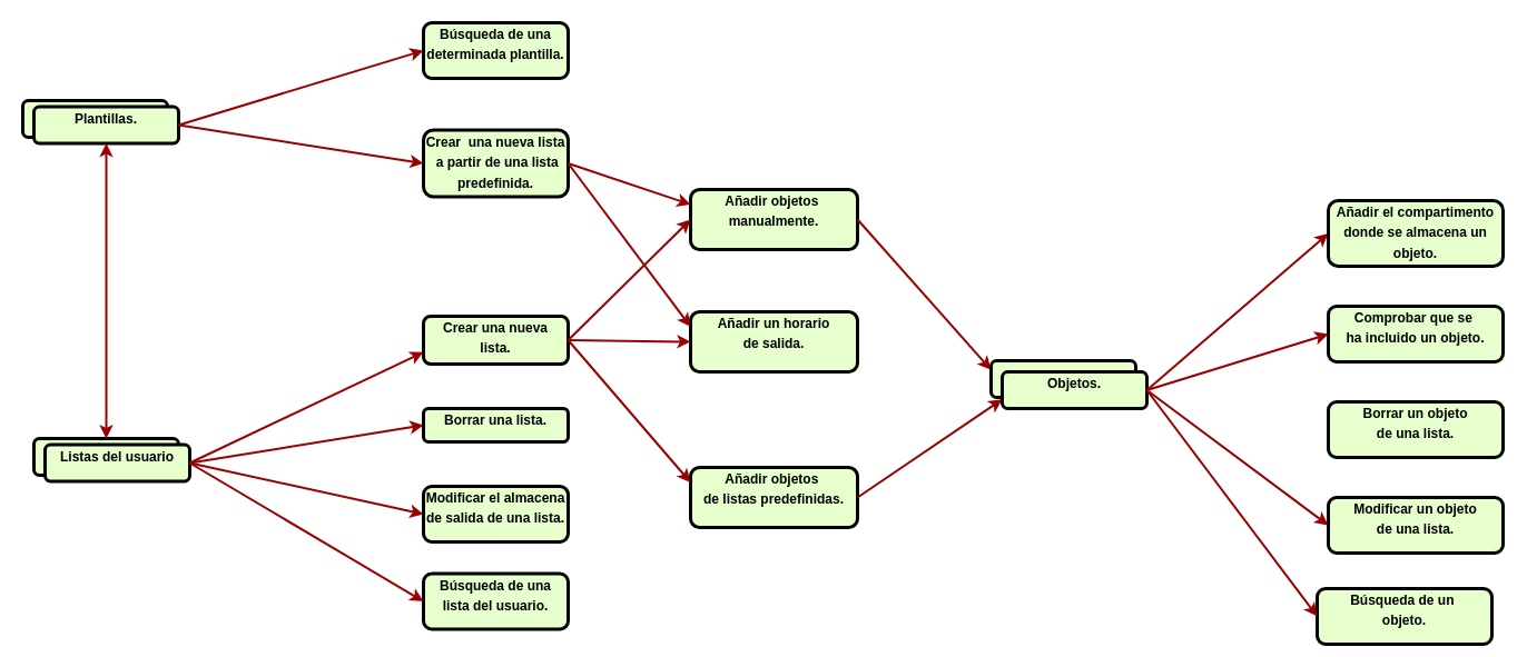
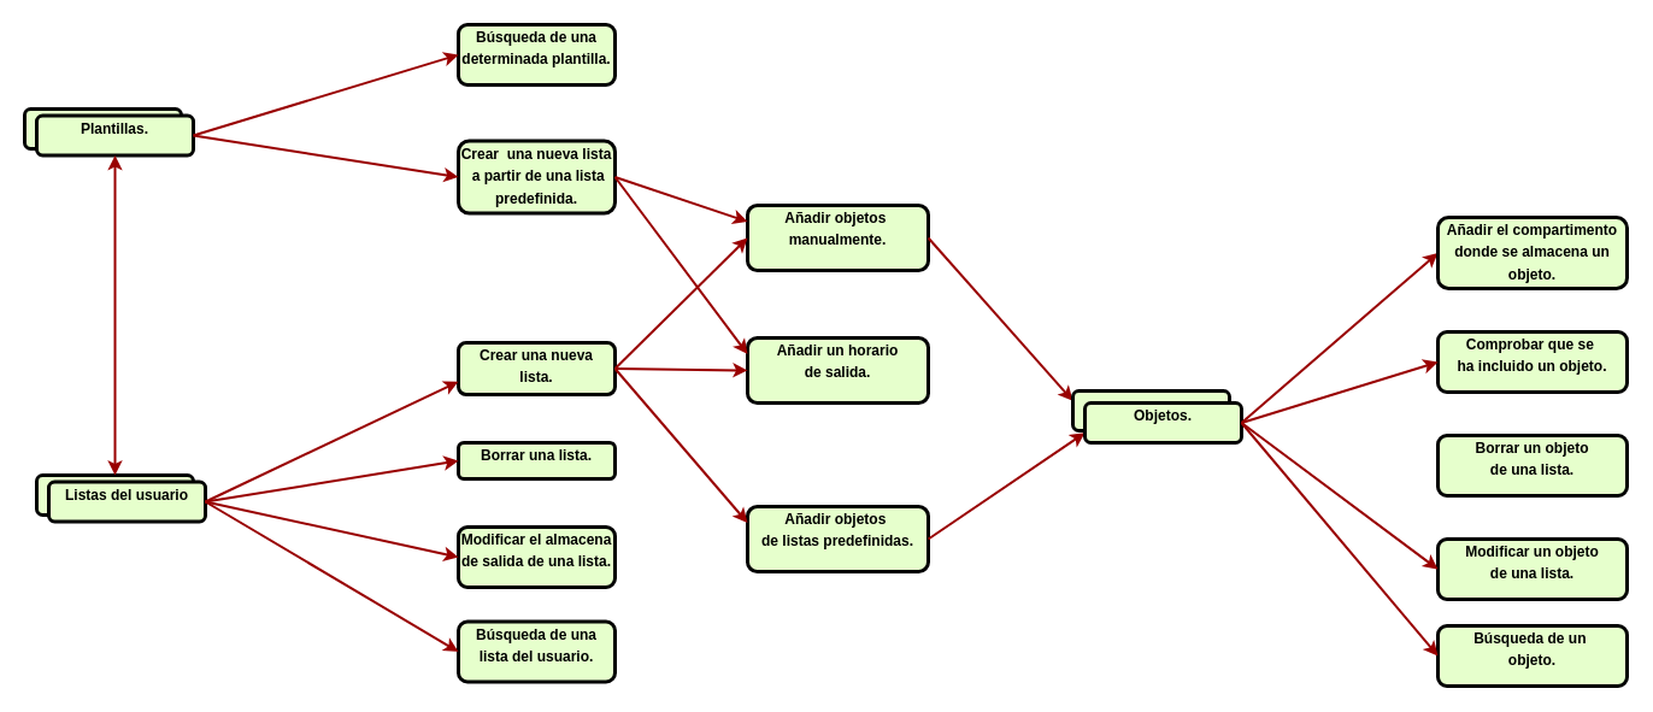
- <mxCell id="31" value="&lt;p style=&quot;margin: 4px 0px 0px ; text-align: center&quot;&gt;Búsqueda de un&amp;nbsp;&lt;/p&gt;&lt;p style=&quot;margin: 4px 0px 0px ; text-align: center&quot;&gt;objeto.&lt;/p&gt;" style="verticalAlign=middle;align=center;overflow=fill;fontSize=12;fontFamily=Helvetica;html=1;rounded=1;fontStyle=1;strokeWidth=3;fillColor=#E6FFCC" vertex="1" parent="1"><mxGeometry x="1183" y="529" width="157" height="50" as="geometry" /></mxCell>
+ <mxCell id="31" value="&lt;p style=&quot;margin: 4px 0px 0px ; text-align: center&quot;&gt;Búsqueda de un&amp;nbsp;&lt;/p&gt;&lt;p style=&quot;margin: 4px 0px 0px ; text-align: center&quot;&gt;objeto.&lt;/p&gt;" style="verticalAlign=middle;align=center;overflow=fill;fontSize=12;fontFamily=Helvetica;html=1;rounded=1;fontStyle=1;strokeWidth=3;fillColor=#E6FFCC" vertex="1" parent="1"><mxGeometry x="1193" y="519" width="157" height="50" as="geometry" /></mxCell>
